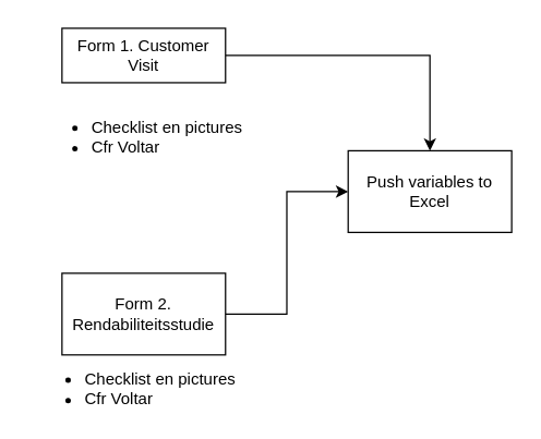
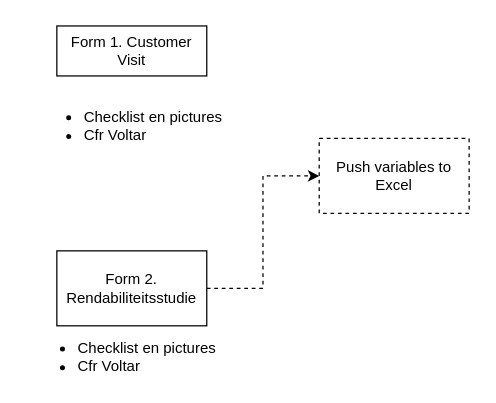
- <mxCell id="2" value="" style="edgeStyle=orthogonalEdgeStyle;rounded=0;orthogonalLoop=1;jettySize=auto;html=1;" edge="1" parent="1" source="3" target="6"><mxGeometry relative="1" as="geometry" /></mxCell>
- <mxCell id="6" value="Push variables to Excel" style="rounded=0;whiteSpace=wrap;html=1;" vertex="1" parent="1"><mxGeometry x="255" y="110" width="120" height="60" as="geometry" /></mxCell>
+ <mxCell id="6" value="Push variables to Excel" style="rounded=0;whiteSpace=wrap;html=1;dashed=1;" vertex="1" parent="1"><mxGeometry x="255" y="110" width="120" height="60" as="geometry" /></mxCell>
- <mxCell id="4" style="edgeStyle=orthogonalEdgeStyle;rounded=0;orthogonalLoop=1;jettySize=auto;html=1;entryX=0;entryY=0.5;entryDx=0;entryDy=0;" edge="1" parent="1" source="5" target="6"><mxGeometry relative="1" as="geometry"><mxPoint x="235" y="250" as="targetPoint" /></mxGeometry></mxCell>
+ <mxCell id="4" style="edgeStyle=orthogonalEdgeStyle;rounded=0;orthogonalLoop=1;jettySize=auto;html=1;entryX=0;entryY=0.5;entryDx=0;entryDy=0;dashed=1;" edge="1" parent="1" source="5" target="6"><mxGeometry relative="1" as="geometry"><mxPoint x="235" y="250" as="targetPoint" /></mxGeometry></mxCell>
